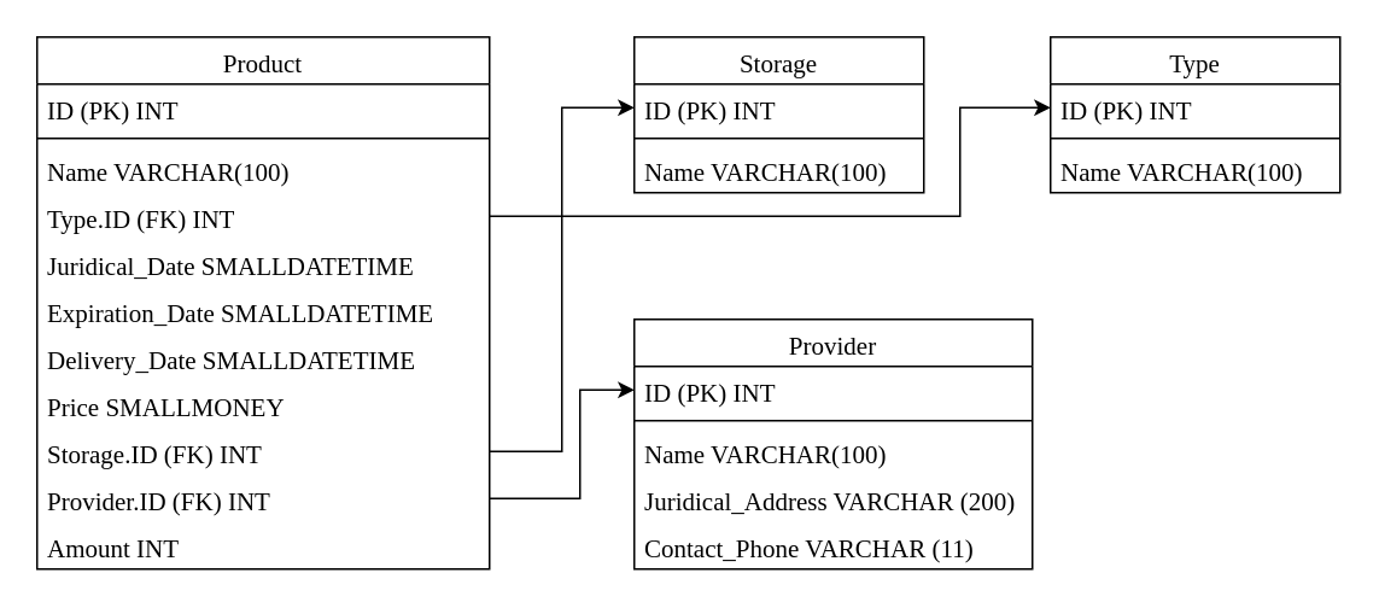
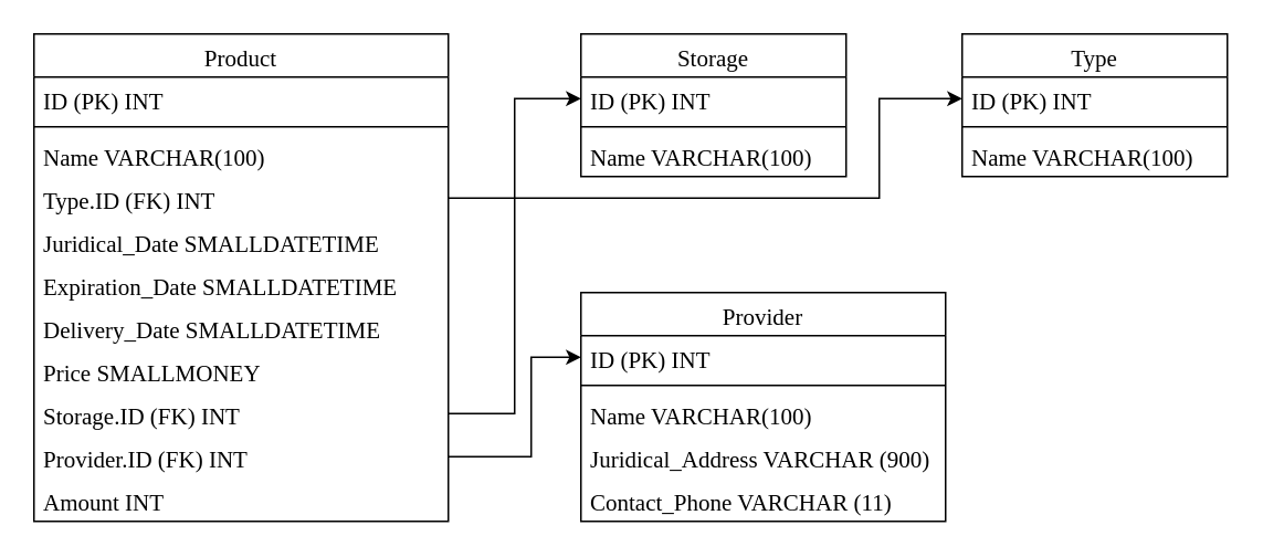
- <mxCell id="22" value="Juridical_Address VARCHAR (200)" style="text;align=left;verticalAlign=top;spacingLeft=4;spacingRight=4;overflow=hidden;rotatable=0;points=[[0,0.5],[1,0.5]];portConstraint=eastwest;rounded=0;shadow=0;html=0;fontFamily=Times New Roman;fontSize=14;" vertex="1" parent="18"><mxGeometry y="86" width="220" height="26" as="geometry" /></mxCell>
+ <mxCell id="22" value="Juridical_Address VARCHAR (900)" style="text;align=left;verticalAlign=top;spacingLeft=4;spacingRight=4;overflow=hidden;rotatable=0;points=[[0,0.5],[1,0.5]];portConstraint=eastwest;rounded=0;shadow=0;html=0;fontFamily=Times New Roman;fontSize=14;" vertex="1" parent="18"><mxGeometry y="86" width="220" height="26" as="geometry" /></mxCell>
